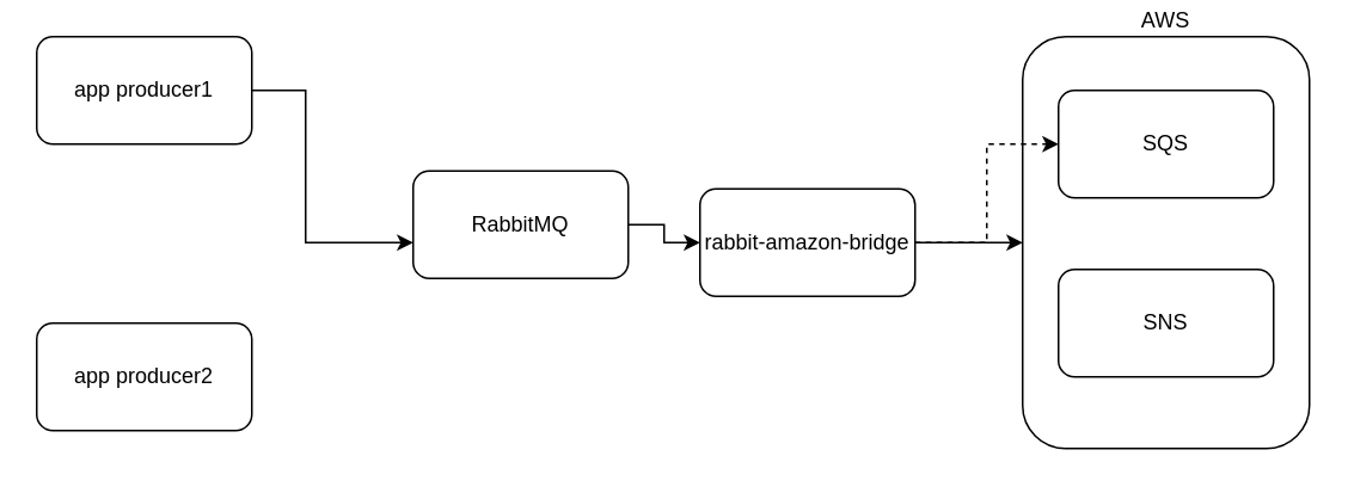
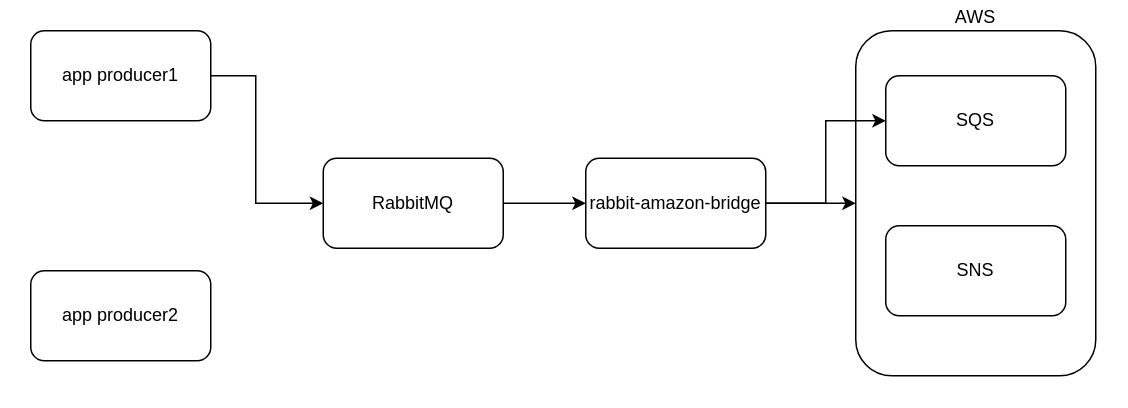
- <mxCell id="12" style="edgeStyle=orthogonalEdgeStyle;rounded=0;orthogonalLoop=1;jettySize=auto;html=1;dashed=1;" parent="1" source="7" target="9" edge="1"><mxGeometry relative="1" as="geometry" /></mxCell>
+ <mxCell id="12" style="edgeStyle=orthogonalEdgeStyle;rounded=0;orthogonalLoop=1;jettySize=auto;html=1;" parent="1" source="7" target="9" edge="1"><mxGeometry relative="1" as="geometry" /></mxCell>
- <mxCell id="6" value="RabbitMQ" style="rounded=1;whiteSpace=wrap;html=1;" parent="1" vertex="1"><mxGeometry x="230" y="95" width="120" height="60" as="geometry" /></mxCell>
+ <mxCell id="6" value="RabbitMQ" style="rounded=1;whiteSpace=wrap;html=1;" parent="1" vertex="1"><mxGeometry x="215" y="105" width="120" height="60" as="geometry" /></mxCell>
